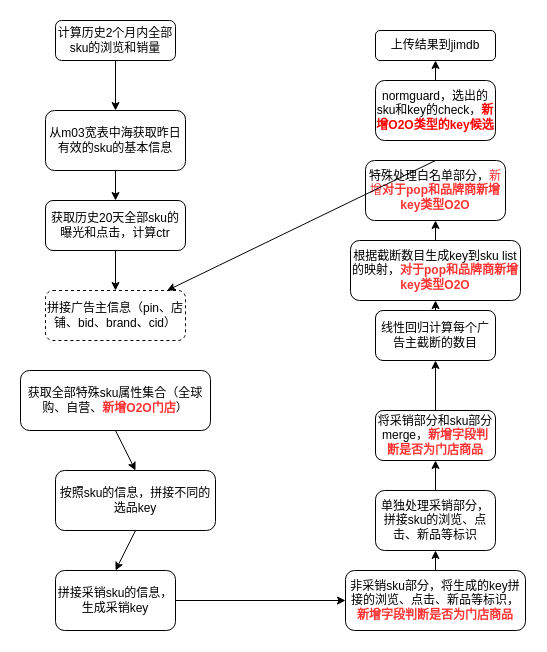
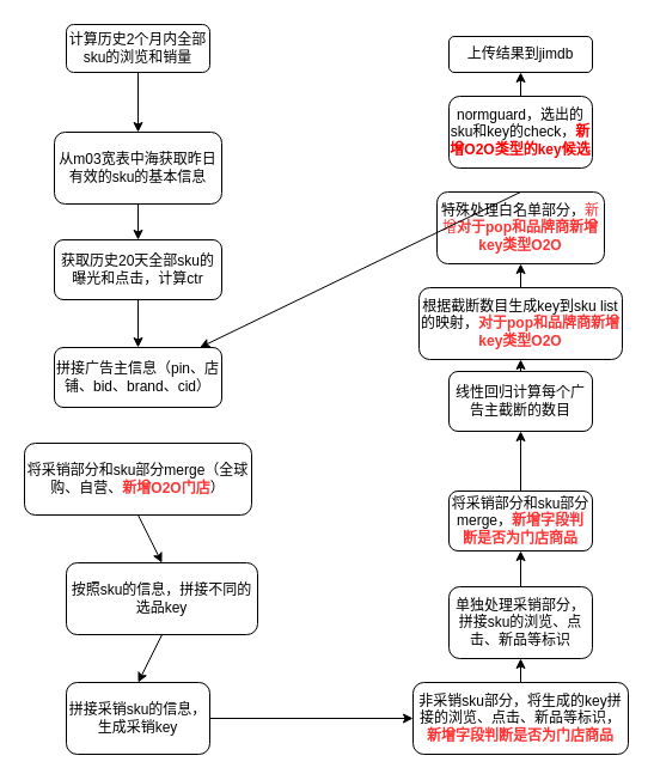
- <mxCell id="7" value="拼接广告主信息（pin、店铺、bid、brand、cid）" style="rounded=1;whiteSpace=wrap;html=1;dashed=1;" vertex="1" parent="1"><mxGeometry x="45" y="290" width="140" height="50" as="geometry" /></mxCell>
+ <mxCell id="7" value="拼接广告主信息（pin、店铺、bid、brand、cid）" style="rounded=1;whiteSpace=wrap;html=1;" vertex="1" parent="1"><mxGeometry x="45" y="290" width="140" height="50" as="geometry" /></mxCell>
- <mxCell id="8" value="获取全部特殊sku属性集合（全球购、自营、&lt;b&gt;&lt;font color=&quot;#ff3333&quot;&gt;新增O2O门店&lt;/font&gt;&lt;/b&gt;）" style="rounded=1;whiteSpace=wrap;html=1;" vertex="1" parent="1"><mxGeometry x="20" y="370" width="190" height="60" as="geometry" /></mxCell>
+ <mxCell id="8" value="将采销部分和sku部分merge（全球购、自营、&lt;b&gt;&lt;font color=&quot;#ff3333&quot;&gt;新增O2O门店&lt;/font&gt;&lt;/b&gt;）" style="rounded=1;whiteSpace=wrap;html=1;" vertex="1" parent="1"><mxGeometry x="20" y="370" width="190" height="60" as="geometry" /></mxCell>
